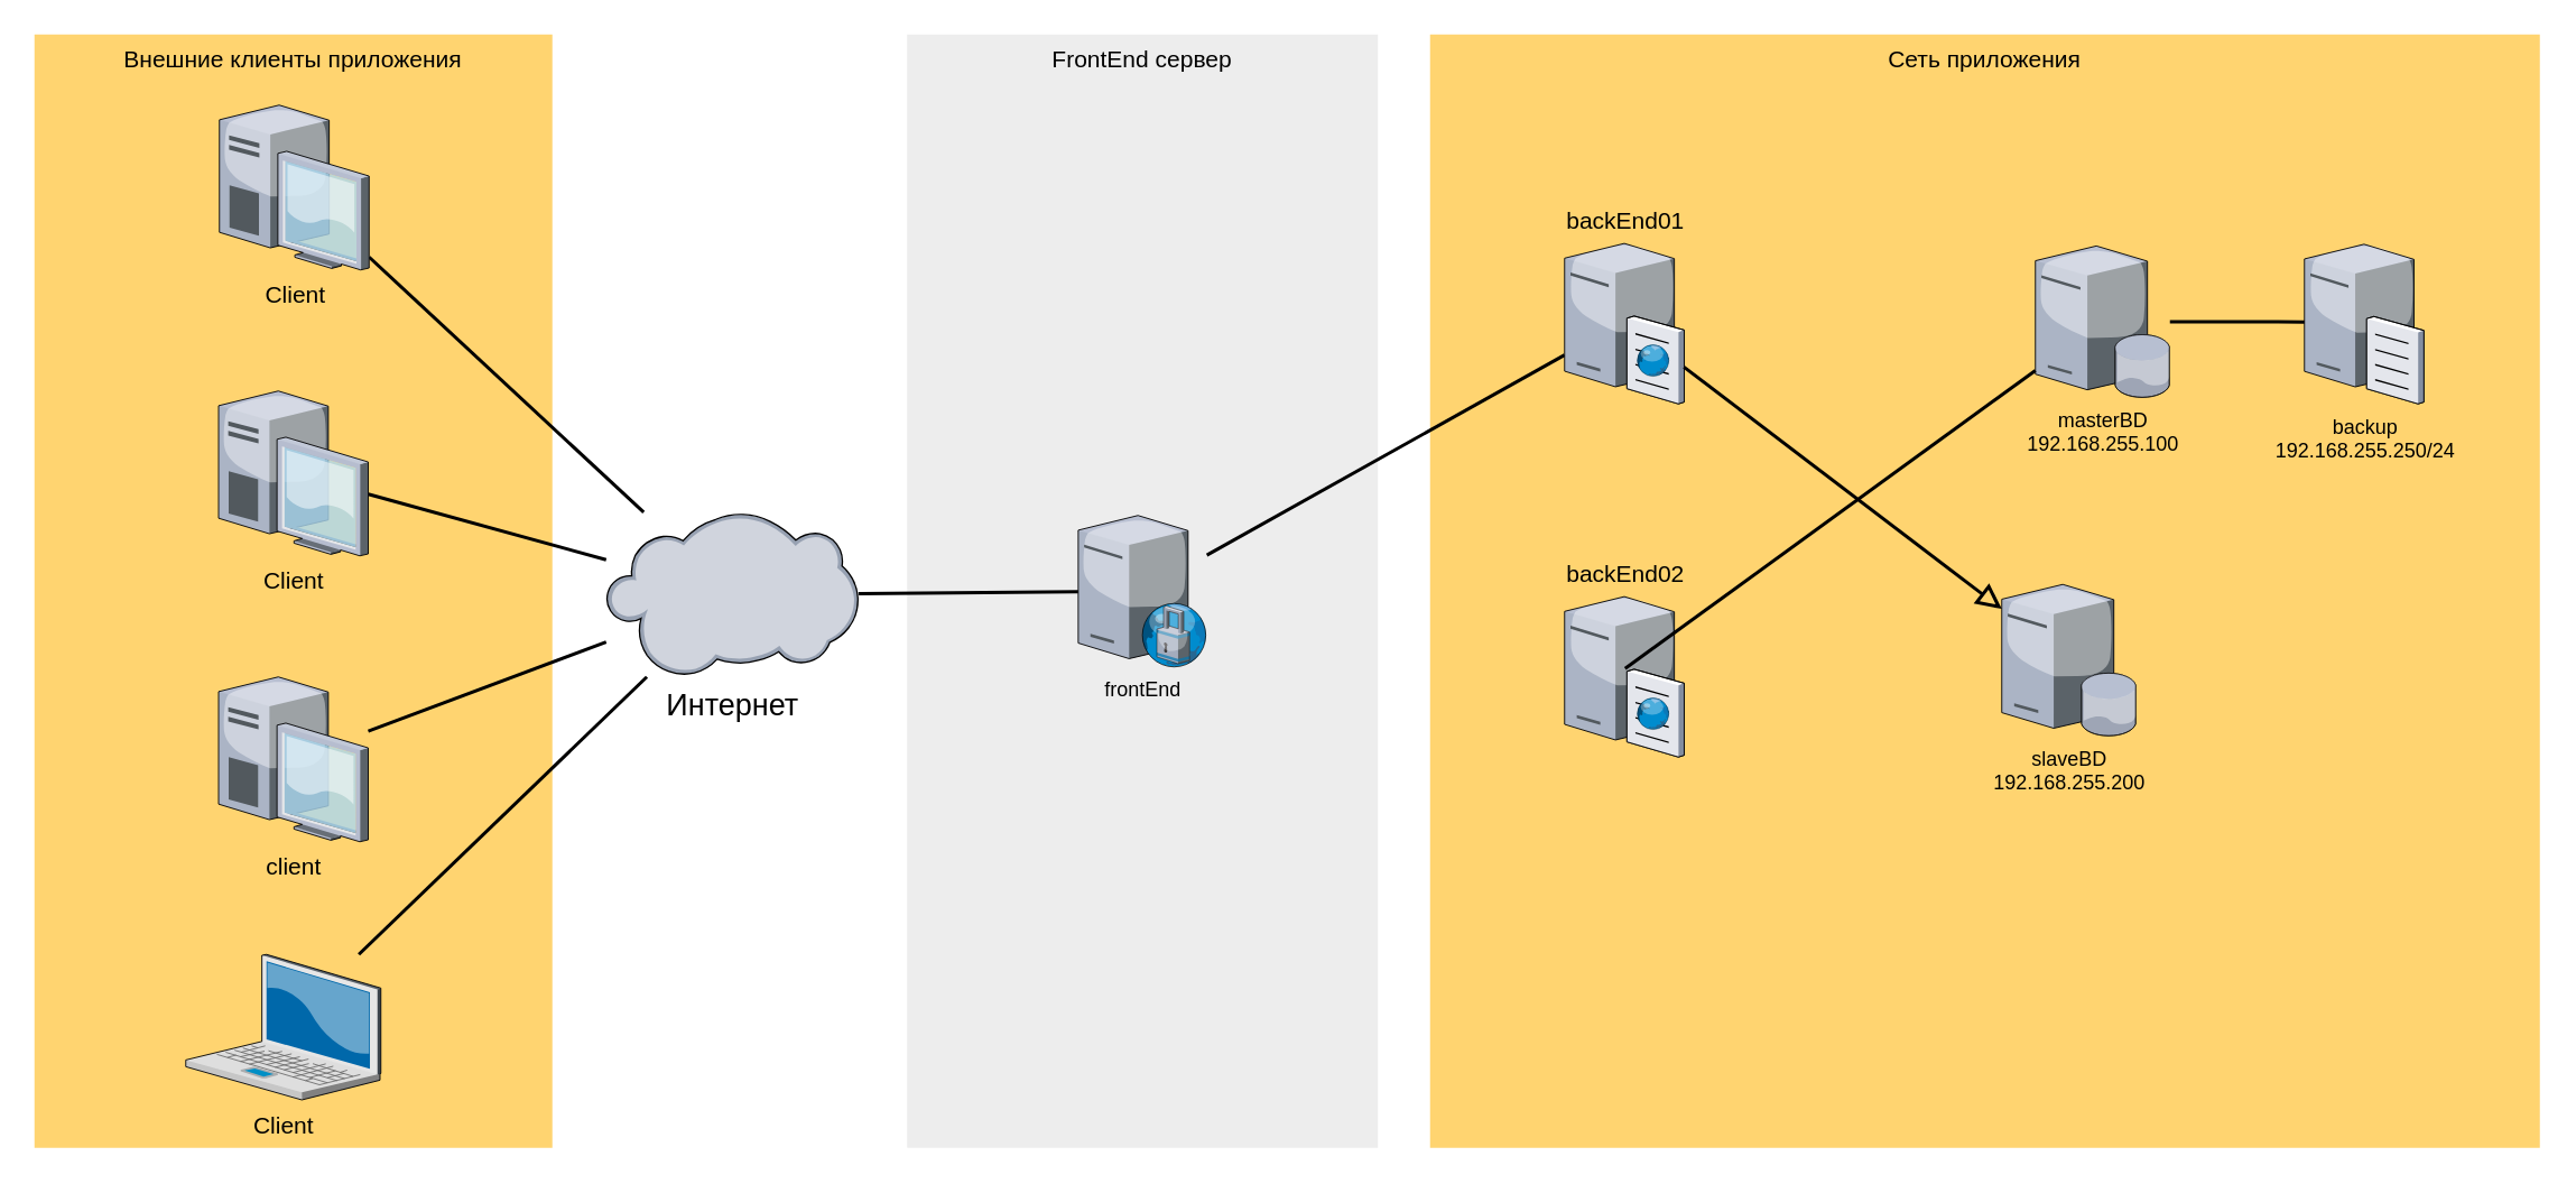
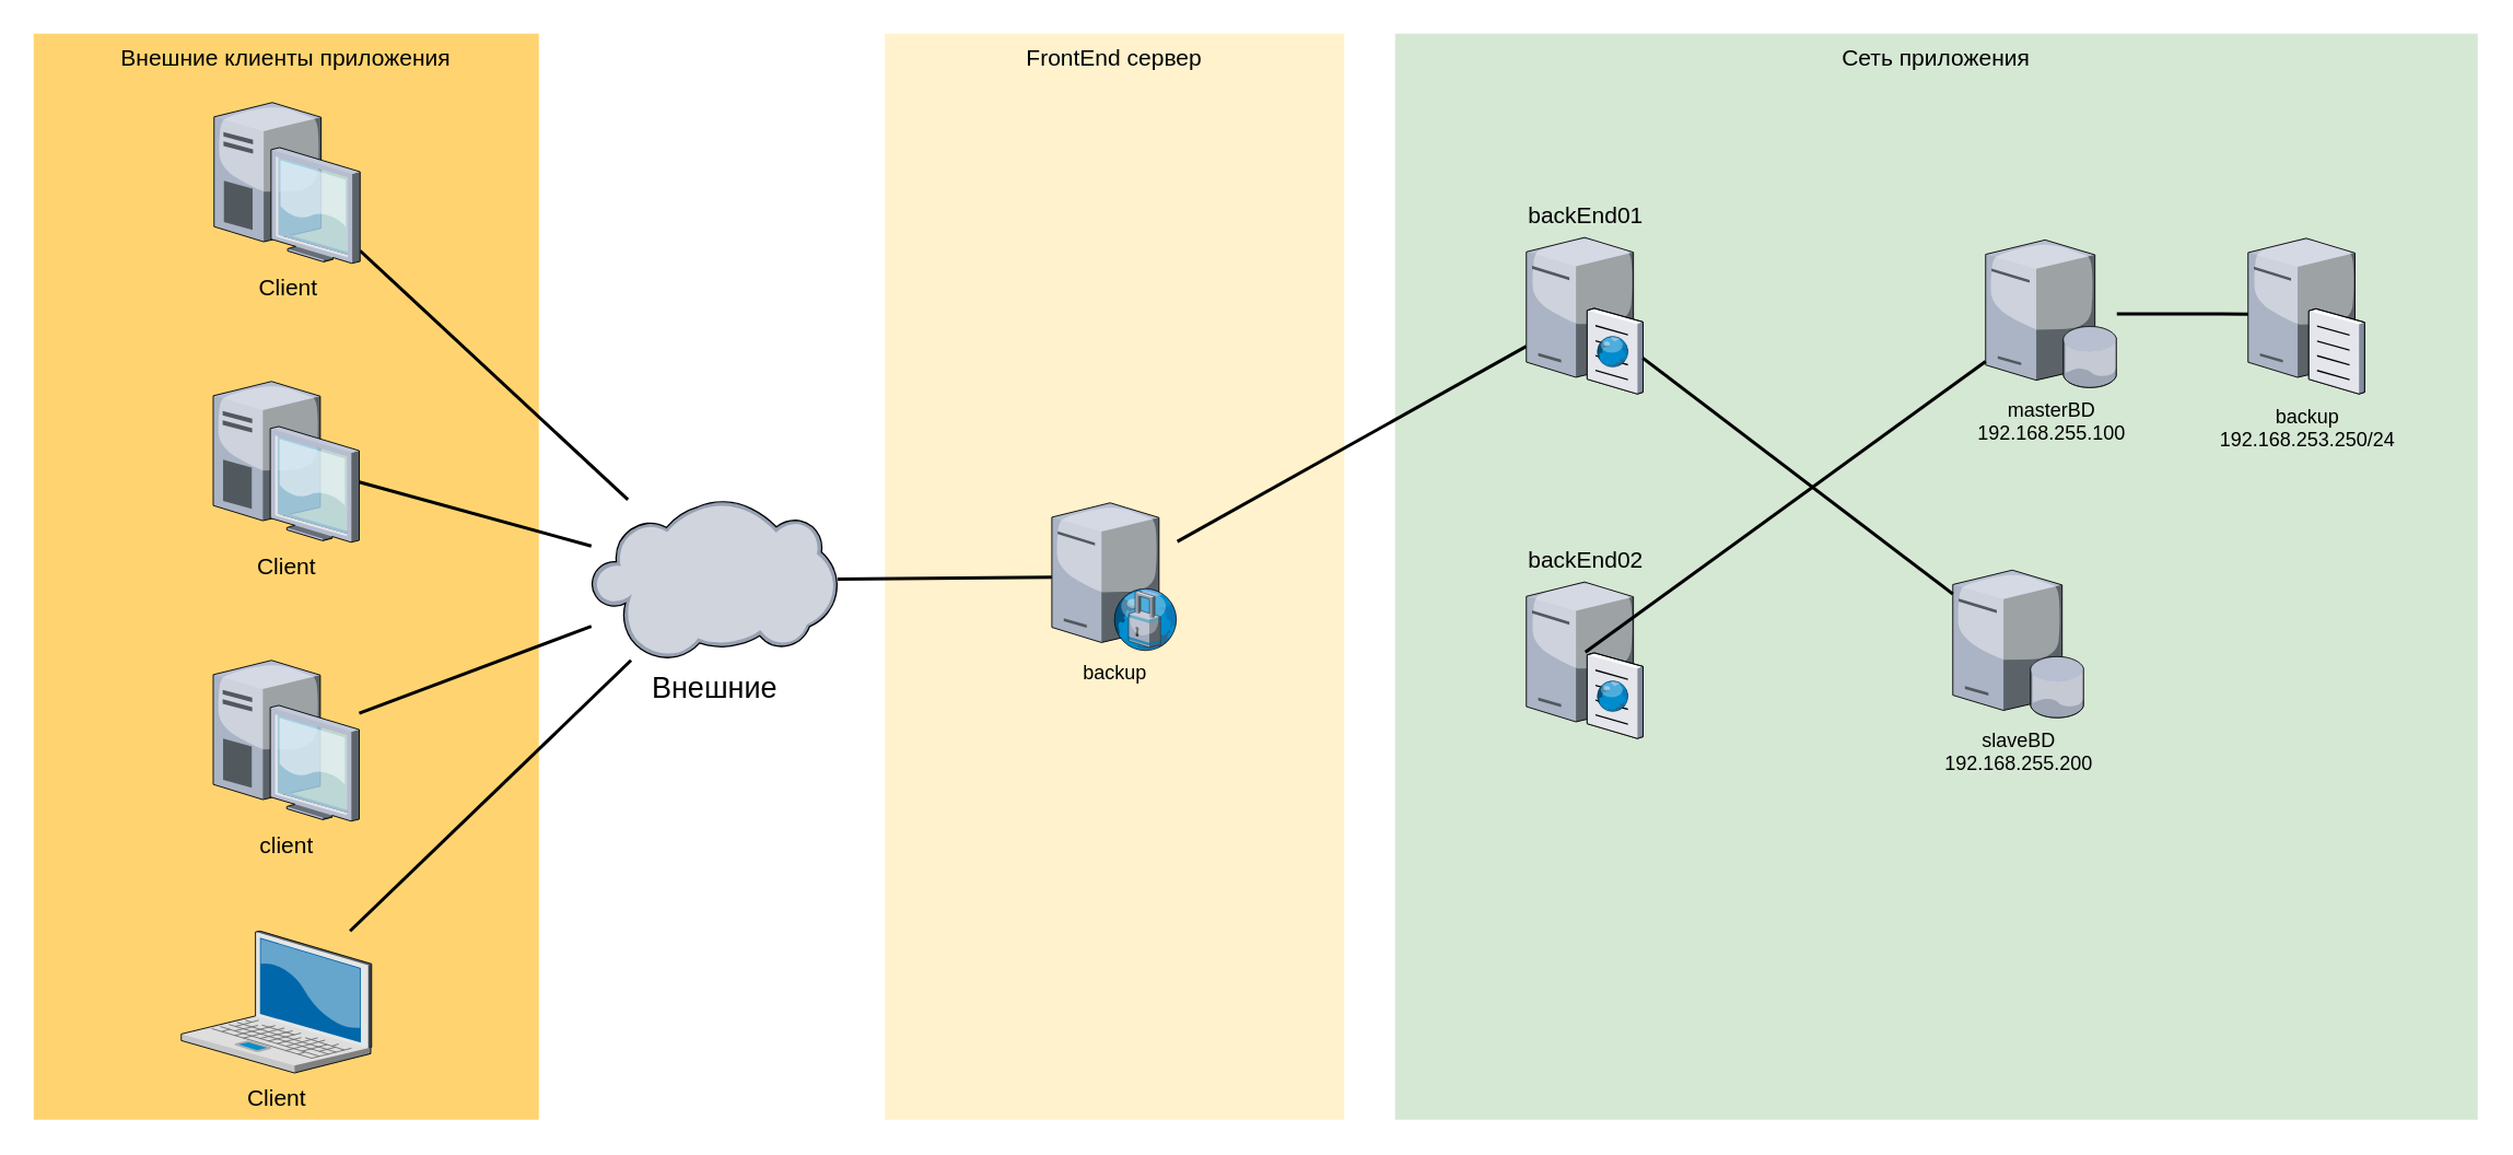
- <mxCell id="3" value="FrontEnd сервер" style="whiteSpace=wrap;html=1;fillColor=#EDEDED;fontSize=14;strokeColor=none;verticalAlign=top;" parent="1" vertex="1"><mxGeometry x="539" y="20" width="280" height="662" as="geometry" /></mxCell>
+ <mxCell id="3" value="FrontEnd сервер" style="whiteSpace=wrap;html=1;fillColor=#fff2cc;fontSize=14;strokeColor=none;verticalAlign=top;" parent="1" vertex="1"><mxGeometry x="539" y="20" width="280" height="662" as="geometry" /></mxCell>
- <mxCell id="23" value="backup&lt;div&gt;192.168.255.250/24&lt;/div&gt;" style="verticalLabelPosition=bottom;sketch=0;aspect=fixed;html=1;verticalAlign=top;strokeColor=none;align=center;outlineConnect=0;shape=mxgraph.citrix.file_server;" vertex="1" parent="1"><mxGeometry x="1370" y="142.5" width="71" height="97" as="geometry" /></mxCell>
+ <mxCell id="23" value="backup&lt;div&gt;192.168.253.250/24&lt;/div&gt;" style="verticalLabelPosition=bottom;sketch=0;aspect=fixed;html=1;verticalAlign=top;strokeColor=none;align=center;outlineConnect=0;shape=mxgraph.citrix.file_server;" vertex="1" parent="1"><mxGeometry x="1370" y="142.5" width="71" height="97" as="geometry" /></mxCell>
- <mxCell id="2" value="Сеть приложения" style="whiteSpace=wrap;html=1;fillColor=#ffd470;fontSize=14;strokeColor=none;verticalAlign=top;" parent="1" vertex="1"><mxGeometry x="850" y="20" width="660" height="662" as="geometry" /></mxCell>
+ <mxCell id="2" value="Сеть приложения" style="whiteSpace=wrap;html=1;fillColor=#d5e8d4;fontSize=14;strokeColor=none;verticalAlign=top;" parent="1" vertex="1"><mxGeometry x="850" y="20" width="660" height="662" as="geometry" /></mxCell>
- <mxCell id="21" style="edgeStyle=none;rounded=0;html=1;startSize=10;endSize=10;jettySize=auto;orthogonalLoop=1;fontSize=14;endArrow=block;endFill=0;strokeWidth=2;" edge="1" parent="1" source="16" target="18"><mxGeometry relative="1" as="geometry"><mxPoint x="727" y="340" as="sourcePoint" /><mxPoint x="940" y="221" as="targetPoint" /></mxGeometry></mxCell>
+ <mxCell id="21" style="edgeStyle=none;rounded=0;html=1;startSize=10;endSize=10;jettySize=auto;orthogonalLoop=1;fontSize=14;endArrow=none;endFill=0;strokeWidth=2;" edge="1" parent="1" source="16" target="18"><mxGeometry relative="1" as="geometry"><mxPoint x="727" y="340" as="sourcePoint" /><mxPoint x="940" y="221" as="targetPoint" /></mxGeometry></mxCell>
- <mxCell id="19" value="frontEnd" style="verticalLabelPosition=bottom;sketch=0;aspect=fixed;html=1;verticalAlign=top;strokeColor=none;align=center;outlineConnect=0;shape=mxgraph.citrix.proxy_server;" vertex="1" parent="1"><mxGeometry x="640.75" y="306" width="76.5" height="90" as="geometry" /></mxCell>
+ <mxCell id="19" value="backup" style="verticalLabelPosition=bottom;sketch=0;aspect=fixed;html=1;verticalAlign=top;strokeColor=none;align=center;outlineConnect=0;shape=mxgraph.citrix.proxy_server;" vertex="1" parent="1"><mxGeometry x="640.75" y="306" width="76.5" height="90" as="geometry" /></mxCell>
- <mxCell id="14" value="&lt;font style=&quot;font-size: 18px;&quot;&gt;Интернет&lt;/font&gt;" style="verticalLabelPosition=bottom;sketch=0;aspect=fixed;html=1;verticalAlign=top;strokeColor=none;align=center;outlineConnect=0;shape=mxgraph.citrix.cloud;" vertex="1" parent="1"><mxGeometry x="360" y="304.11" width="150" height="97.89" as="geometry" /></mxCell>
+ <mxCell id="14" value="&lt;font style=&quot;font-size: 18px;&quot;&gt;Внешние&lt;/font&gt;" style="verticalLabelPosition=bottom;sketch=0;aspect=fixed;html=1;verticalAlign=top;strokeColor=none;align=center;outlineConnect=0;shape=mxgraph.citrix.cloud;" vertex="1" parent="1"><mxGeometry x="360" y="304.11" width="150" height="97.89" as="geometry" /></mxCell>
